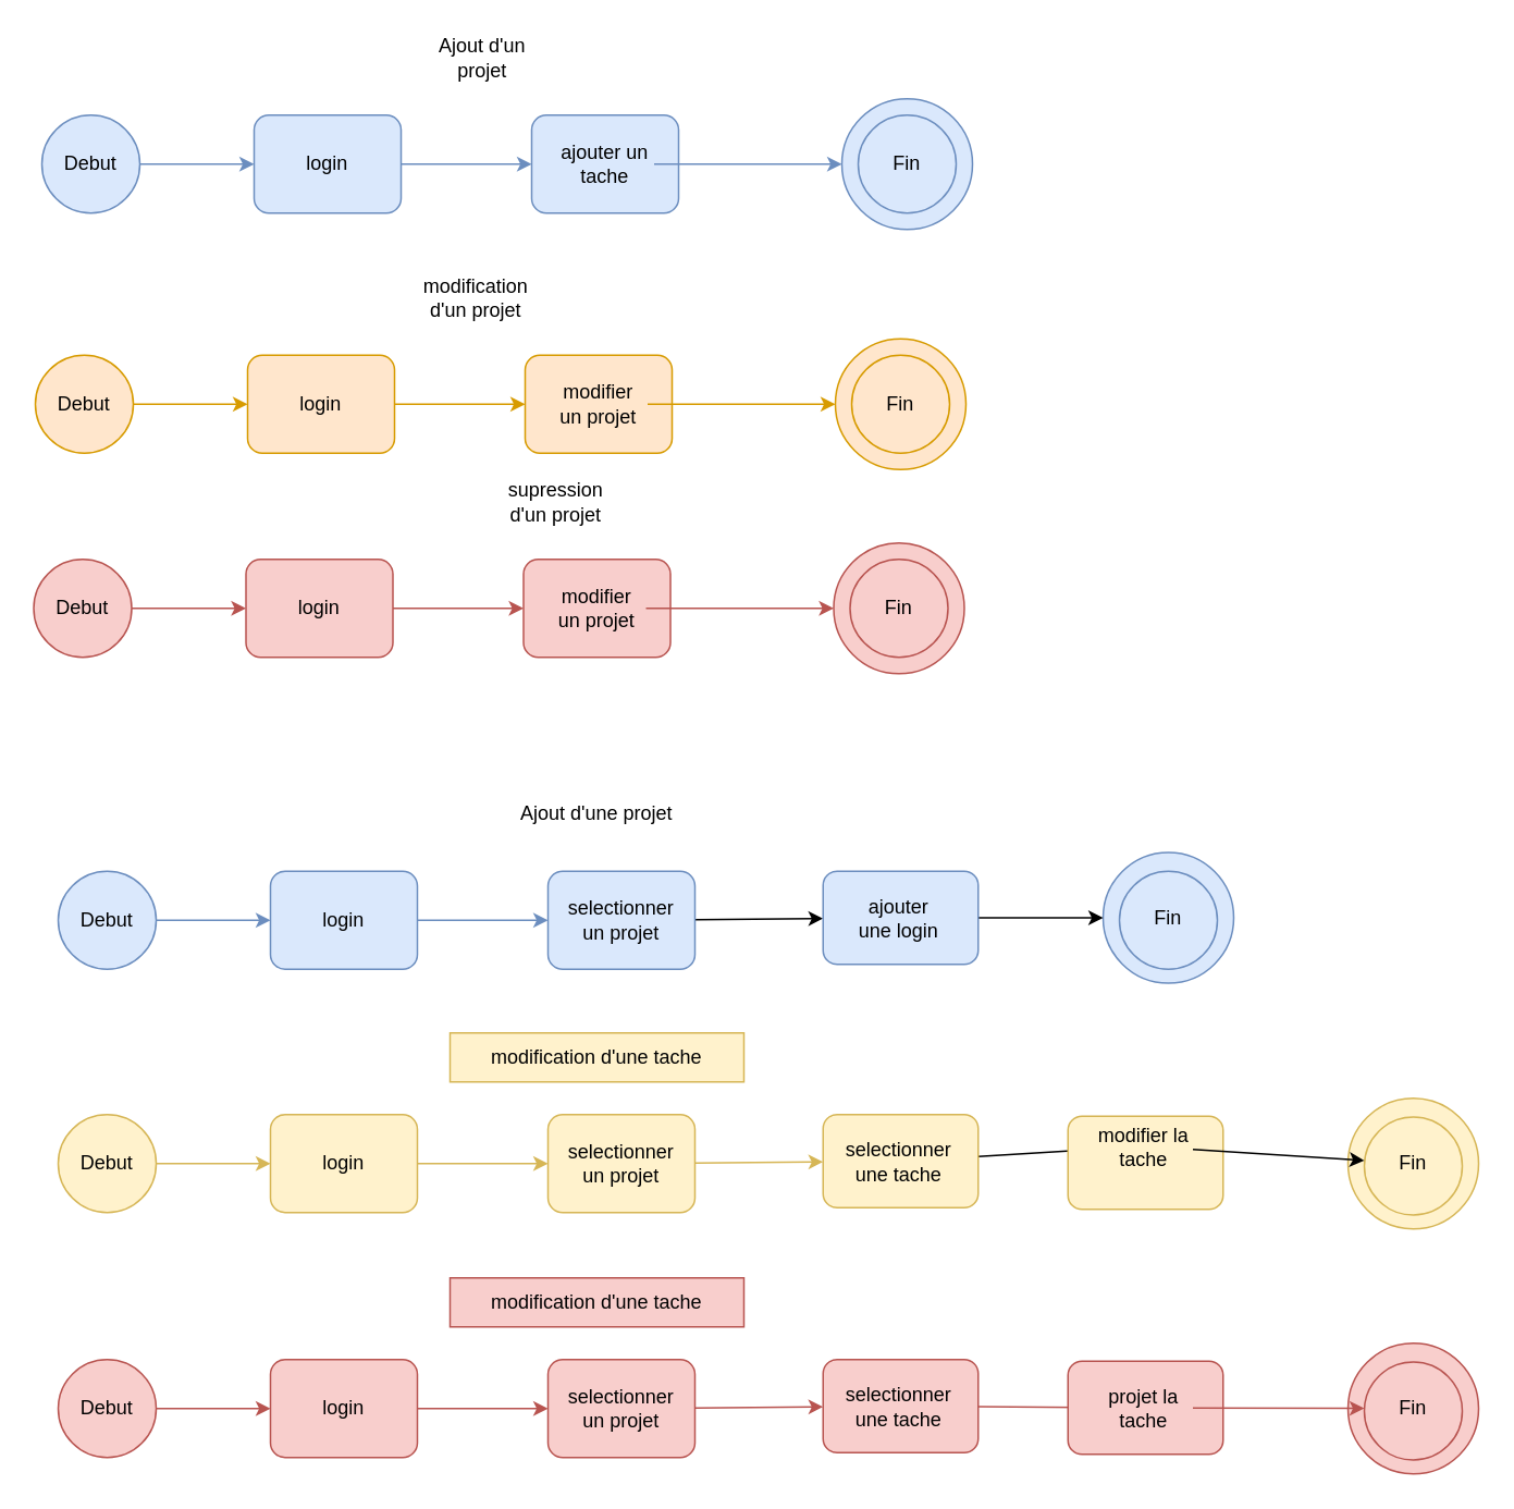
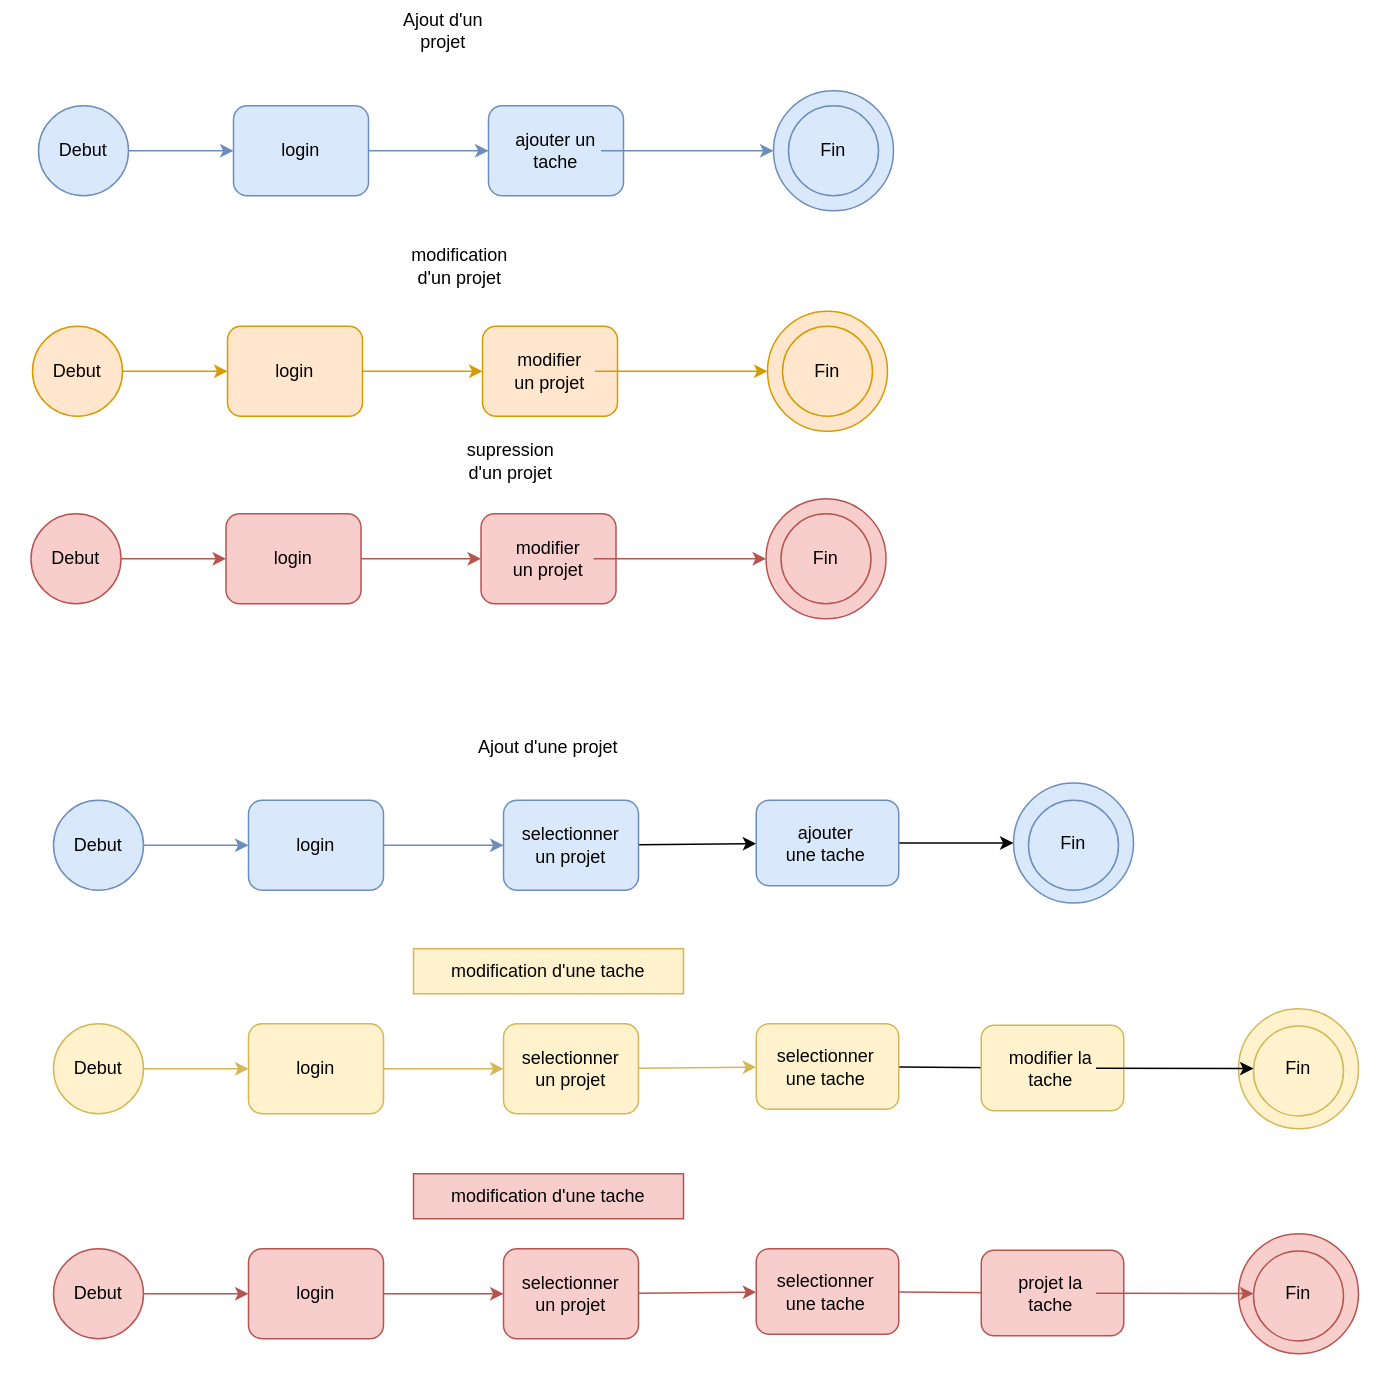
- <mxCell id="14" value="Ajout d'un projet" style="text;html=1;align=center;verticalAlign=middle;whiteSpace=wrap;rounded=0;" vertex="1" parent="1"><mxGeometry x="265" y="20" width="60" height="30" as="geometry" /></mxCell>
+ <mxCell id="14" value="Ajout d'un projet" style="text;html=1;align=center;verticalAlign=middle;whiteSpace=wrap;rounded=0;" vertex="1" parent="1"><mxGeometry x="265" y="5" width="60" height="30" as="geometry" /></mxCell>
- <mxCell id="27" value="modification d'un projet" style="text;html=1;align=center;verticalAlign=middle;whiteSpace=wrap;rounded=0;" vertex="1" parent="1"><mxGeometry x="261" y="167" width="60" height="30" as="geometry" /></mxCell>
+ <mxCell id="27" value="modification d'un projet" style="text;html=1;align=center;verticalAlign=middle;whiteSpace=wrap;rounded=0;" vertex="1" parent="1"><mxGeometry x="276" y="162" width="60" height="30" as="geometry" /></mxCell>
- <mxCell id="56" value="ajouter une login" style="text;html=1;align=center;verticalAlign=middle;whiteSpace=wrap;rounded=0;" vertex="1" parent="1"><mxGeometry x="520" y="546.5" width="60" height="30" as="geometry" /></mxCell>
+ <mxCell id="56" value="ajouter une tache" style="text;html=1;align=center;verticalAlign=middle;whiteSpace=wrap;rounded=0;" vertex="1" parent="1"><mxGeometry x="520" y="546.5" width="60" height="30" as="geometry" /></mxCell>
- <mxCell id="75" value="modifier la tache" style="text;html=1;align=center;verticalAlign=middle;whiteSpace=wrap;rounded=0;" vertex="1" parent="1"><mxGeometry x="670" y="686.5" width="60" height="30" as="geometry" /></mxCell>
+ <mxCell id="75" value="modifier la tache" style="text;html=1;align=center;verticalAlign=middle;whiteSpace=wrap;rounded=0;" vertex="1" parent="1"><mxGeometry x="670" y="696.5" width="60" height="30" as="geometry" /></mxCell>
